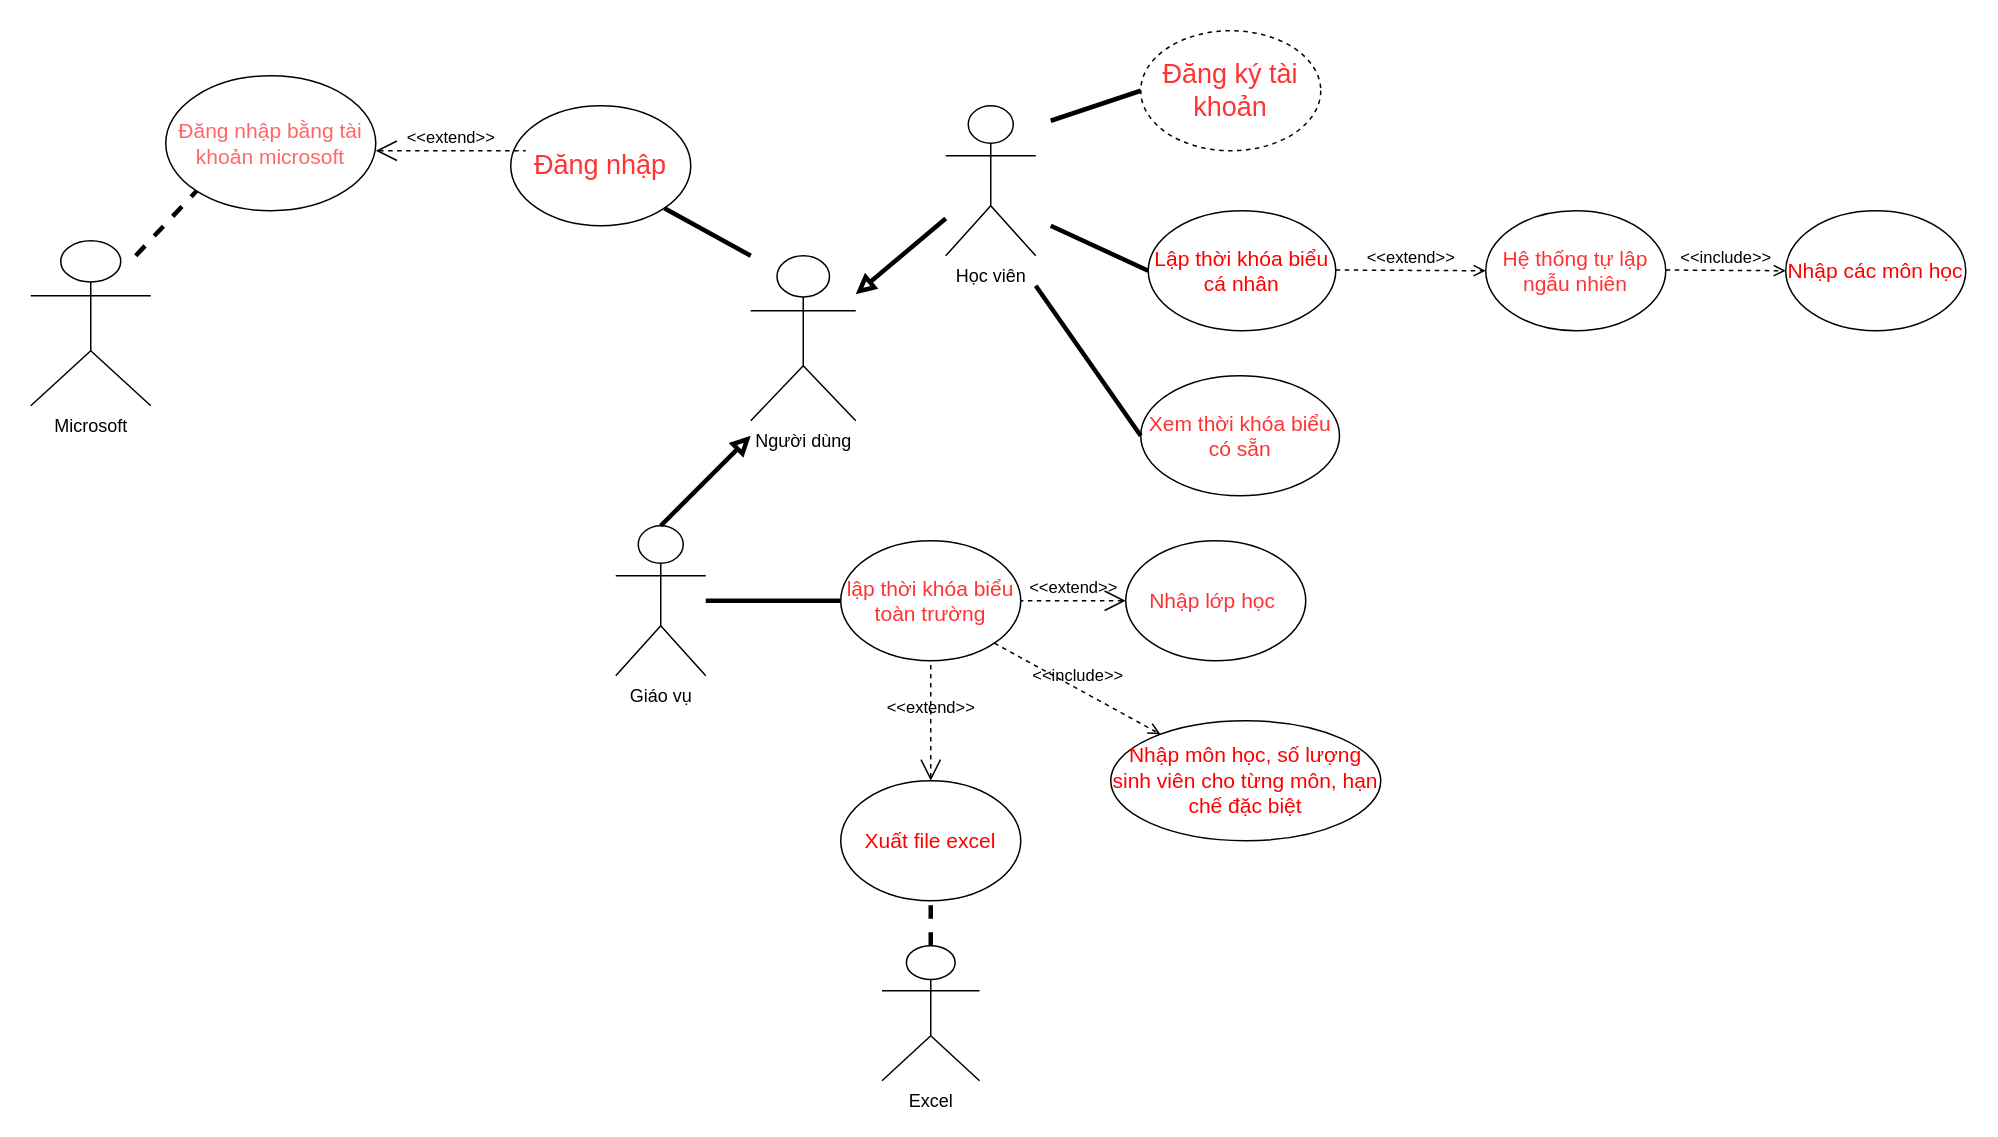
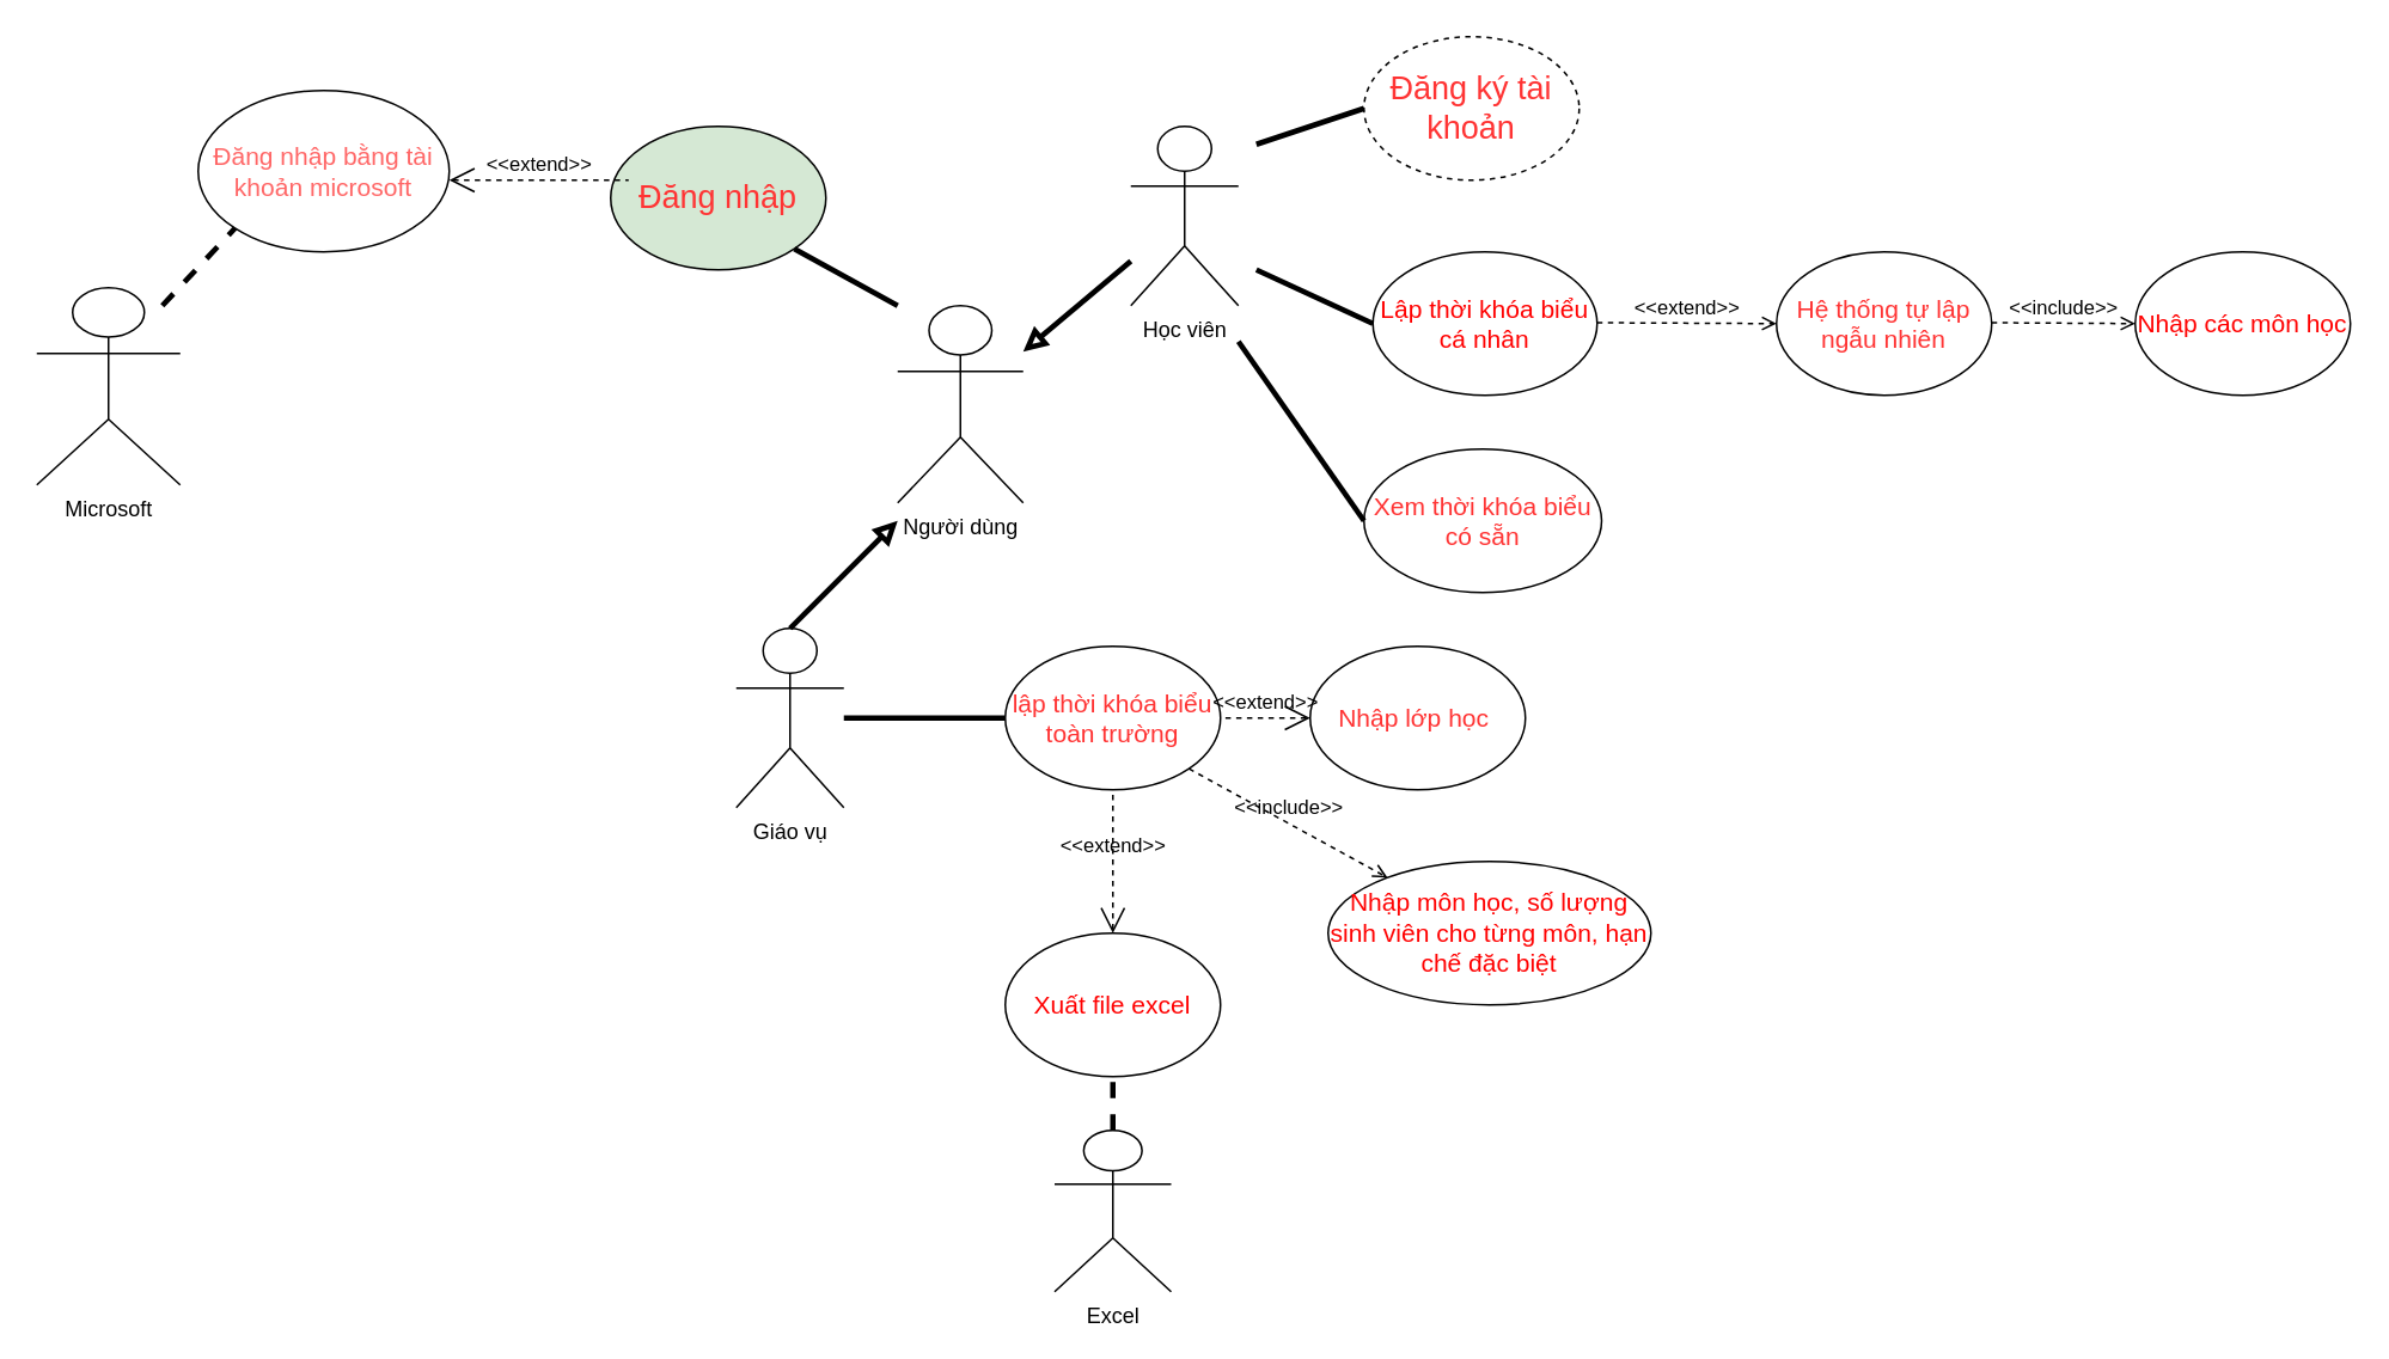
- <mxCell id="5" value="&lt;font style=&quot;color: rgb(255, 51, 51); font-size: 18px;&quot;&gt;Đăng nhập&lt;/font&gt;" style="ellipse;whiteSpace=wrap;html=1;" vertex="1" parent="1"><mxGeometry x="340" y="70" width="120" height="80" as="geometry" /></mxCell>
+ <mxCell id="5" value="&lt;font style=&quot;color: rgb(255, 51, 51); font-size: 18px;&quot;&gt;Đăng nhập&lt;/font&gt;" style="ellipse;whiteSpace=wrap;html=1;fillColor=#d5e8d4;" vertex="1" parent="1"><mxGeometry x="340" y="70" width="120" height="80" as="geometry" /></mxCell>
- <mxCell id="25" value="&lt;font style=&quot;color: rgb(255, 51, 51); font-size: 14px;&quot;&gt;Nhập lớp học&amp;nbsp;&lt;/font&gt;" style="ellipse;whiteSpace=wrap;html=1;" vertex="1" parent="1"><mxGeometry x="750" y="360" width="120" height="80" as="geometry" /></mxCell>
+ <mxCell id="25" value="&lt;font style=&quot;color: rgb(255, 51, 51); font-size: 14px;&quot;&gt;Nhập lớp học&amp;nbsp;&lt;/font&gt;" style="ellipse;whiteSpace=wrap;html=1;" vertex="1" parent="1"><mxGeometry x="730" y="360" width="120" height="80" as="geometry" /></mxCell>
